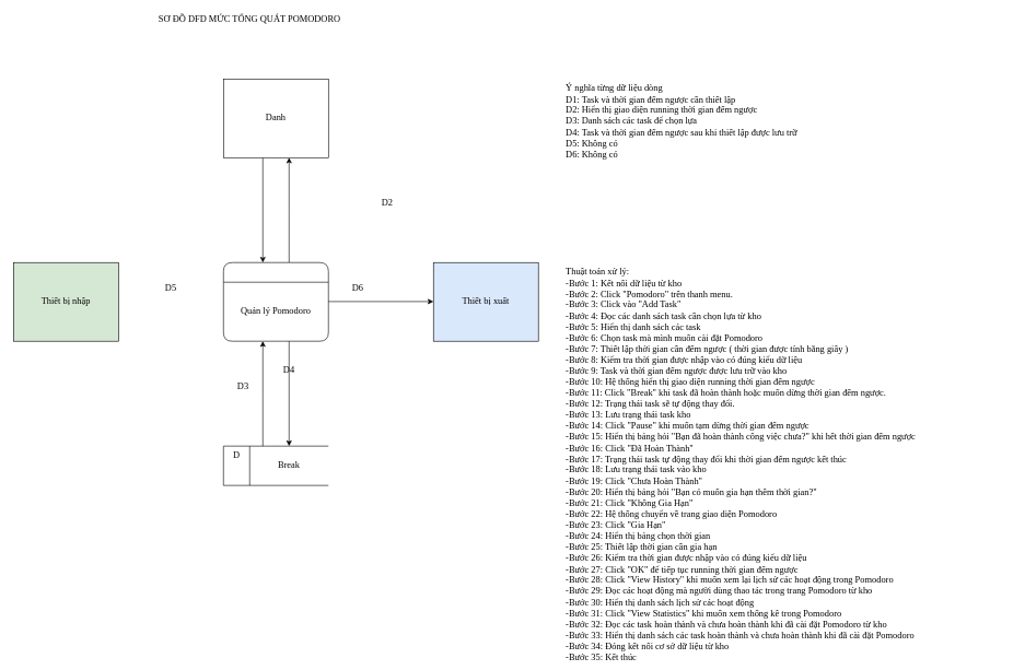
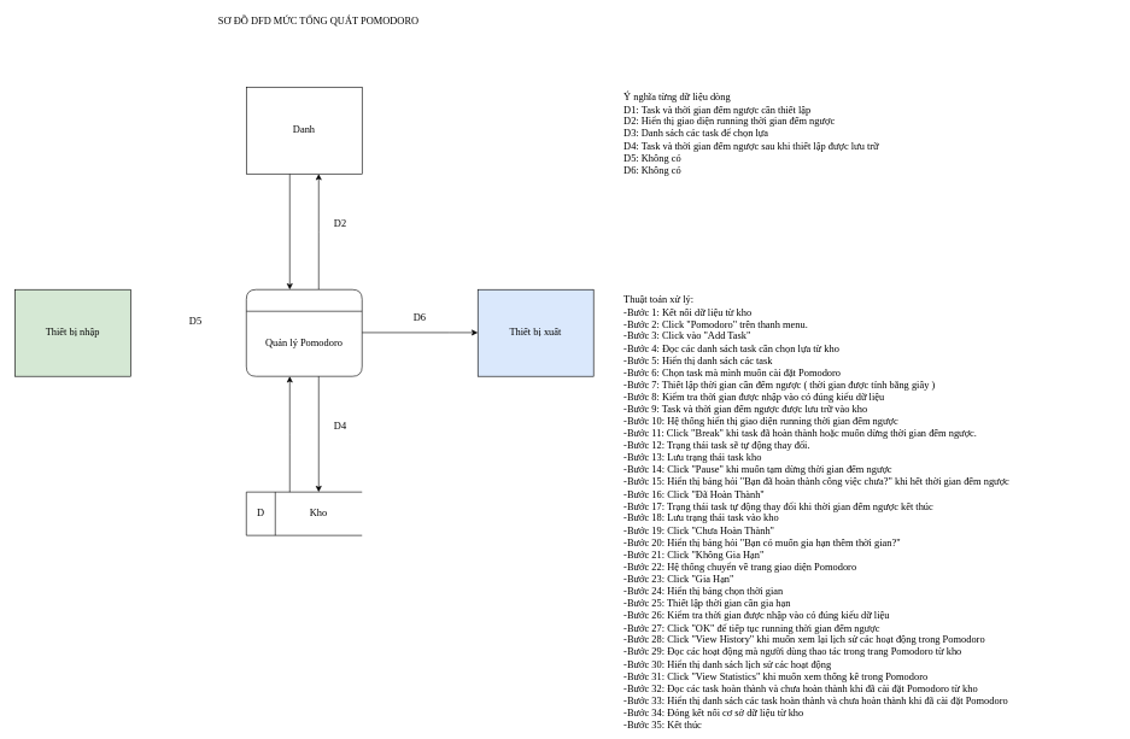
- <mxCell id="22" value="SƠ ĐỒ DFD MỨC TỔNG QUÁT POMODORO" style="text;html=1;strokeColor=none;fillColor=none;align=center;verticalAlign=middle;whiteSpace=wrap;rounded=0;fontFamily=Verdana;fontSize=14;" parent="1" vertex="1"><mxGeometry x="220" y="20" width="320" height="20" as="geometry" /></mxCell>
+ <mxCell id="22" value="SƠ ĐỒ DFD MỨC TỔNG QUÁT POMODORO" style="text;html=1;strokeColor=none;fillColor=none;align=center;verticalAlign=middle;whiteSpace=wrap;rounded=0;fontFamily=Verdana;fontSize=14;" parent="1" vertex="1"><mxGeometry x="280" y="20" width="320" height="20" as="geometry" /></mxCell>
- <mxCell id="15" value="D2" style="text;html=1;strokeColor=none;fillColor=none;align=center;verticalAlign=middle;whiteSpace=wrap;rounded=0;fontFamily=Verdana;fontSize=14;" parent="1" vertex="1"><mxGeometry x="570" y="300" width="40" height="20" as="geometry" /></mxCell>
+ <mxCell id="15" value="D2" style="text;html=1;strokeColor=none;fillColor=none;align=center;verticalAlign=middle;whiteSpace=wrap;rounded=0;fontFamily=Verdana;fontSize=14;" parent="1" vertex="1"><mxGeometry x="450" y="300" width="40" height="20" as="geometry" /></mxCell>
- <mxCell id="17" value="D5" style="text;html=1;strokeColor=none;fillColor=none;align=center;verticalAlign=middle;whiteSpace=wrap;rounded=0;fontFamily=Verdana;fontSize=14;" parent="1" vertex="1"><mxGeometry x="240" y="430" width="40" height="20" as="geometry" /></mxCell>
+ <mxCell id="17" value="D5" style="text;html=1;strokeColor=none;fillColor=none;align=center;verticalAlign=middle;whiteSpace=wrap;rounded=0;fontFamily=Verdana;fontSize=14;" parent="1" vertex="1"><mxGeometry x="250" y="435" width="40" height="20" as="geometry" /></mxCell>
- <mxCell id="16" value="D6" style="text;html=1;strokeColor=none;fillColor=none;align=center;verticalAlign=middle;whiteSpace=wrap;rounded=0;fontFamily=Verdana;fontSize=14;" parent="1" vertex="1"><mxGeometry x="525" y="430" width="40" height="20" as="geometry" /></mxCell>
+ <mxCell id="16" value="D6" style="text;html=1;strokeColor=none;fillColor=none;align=center;verticalAlign=middle;whiteSpace=wrap;rounded=0;fontFamily=Verdana;fontSize=14;" parent="1" vertex="1"><mxGeometry x="560" y="430" width="40" height="20" as="geometry" /></mxCell>
- <mxCell id="18" value="D4" style="text;html=1;strokeColor=none;fillColor=none;align=center;verticalAlign=middle;whiteSpace=wrap;rounded=0;fontFamily=Verdana;fontSize=14;" parent="1" vertex="1"><mxGeometry x="425" y="555" width="30" height="20" as="geometry" /></mxCell>
+ <mxCell id="18" value="D4" style="text;html=1;strokeColor=none;fillColor=none;align=center;verticalAlign=middle;whiteSpace=wrap;rounded=0;fontFamily=Verdana;fontSize=14;" parent="1" vertex="1"><mxGeometry x="455" y="580" width="30" height="20" as="geometry" /></mxCell>
- <mxCell id="19" value="D3" style="text;html=1;strokeColor=none;fillColor=none;align=center;verticalAlign=middle;whiteSpace=wrap;rounded=0;fontFamily=Verdana;fontSize=14;" parent="1" vertex="1"><mxGeometry x="350" y="580" width="40" height="20" as="geometry" /></mxCell>
- <mxCell id="11" value="&lt;span style=&quot;font-size: 14px&quot;&gt;&lt;font style=&quot;font-size: 14px&quot;&gt;&lt;font style=&quot;vertical-align: inherit&quot;&gt;&lt;font style=&quot;vertical-align: inherit&quot;&gt;D&lt;/font&gt;&lt;/font&gt;&lt;/font&gt;&lt;/span&gt;" style="text;html=1;strokeColor=none;fillColor=none;align=center;verticalAlign=middle;whiteSpace=wrap;rounded=0;fontSize=14;fontFamily=Verdana;fontStyle=0" parent="1" vertex="1"><mxGeometry x="350" y="685" width="20" height="20" as="geometry" /></mxCell>
+ <mxCell id="11" value="&lt;span style=&quot;font-size: 14px&quot;&gt;&lt;font style=&quot;font-size: 14px&quot;&gt;&lt;font style=&quot;vertical-align: inherit&quot;&gt;&lt;font style=&quot;vertical-align: inherit&quot;&gt;D&lt;/font&gt;&lt;/font&gt;&lt;/font&gt;&lt;/span&gt;" style="text;html=1;strokeColor=none;fillColor=none;align=center;verticalAlign=middle;whiteSpace=wrap;rounded=0;fontSize=14;fontFamily=Verdana;fontStyle=0" parent="1" vertex="1"><mxGeometry x="350" y="700" width="20" height="20" as="geometry" /></mxCell>
- <mxCell id="20" value="&lt;div&gt;&lt;span&gt;&lt;font face=&quot;verdana&quot;&gt;Break&lt;/font&gt;&lt;/span&gt;&lt;/div&gt;" style="text;whiteSpace=wrap;html=1;fontSize=14;fontFamily=Verdana;align=center;" parent="1" vertex="1"><mxGeometry x="400" y="695" width="80" height="30" as="geometry" /></mxCell>
+ <mxCell id="20" value="&lt;div&gt;&lt;span&gt;&lt;font face=&quot;verdana&quot;&gt;Kho&lt;/font&gt;&lt;/span&gt;&lt;/div&gt;" style="text;whiteSpace=wrap;html=1;fontSize=14;fontFamily=Verdana;align=center;" parent="1" vertex="1"><mxGeometry x="400" y="695" width="80" height="30" as="geometry" /></mxCell>
